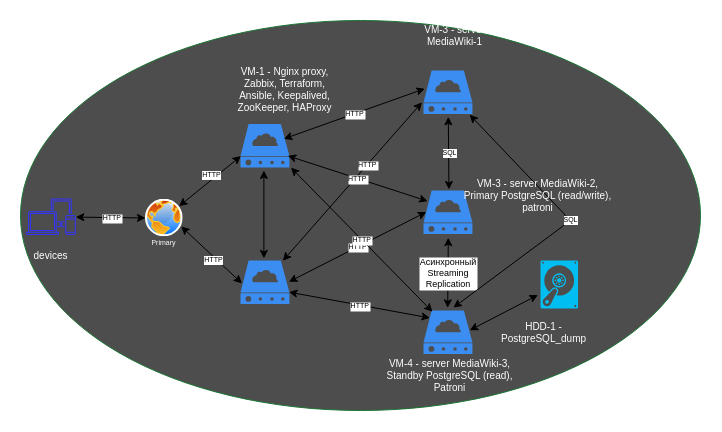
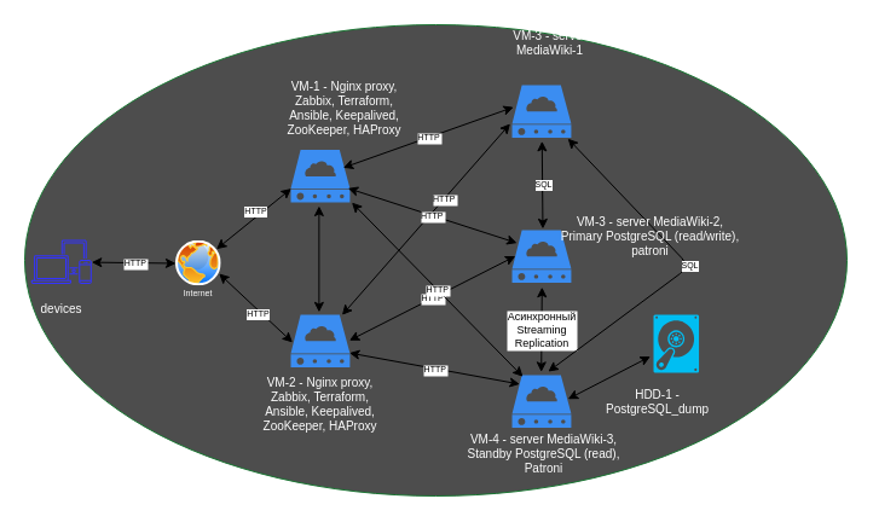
- <mxCell id="27" value="&lt;font style=&quot;font-size: 7px;&quot; color=&quot;#ffffff&quot;&gt;Primary&lt;/font&gt;" style="text;strokeColor=none;align=center;fillColor=none;html=1;verticalAlign=middle;whiteSpace=wrap;rounded=0;fontSize=7;" parent="1" vertex="1"><mxGeometry x="147.48" y="235.38" width="32.68" height="14.74" as="geometry" /></mxCell>
+ <mxCell id="27" value="&lt;font style=&quot;font-size: 7px;&quot; color=&quot;#ffffff&quot;&gt;Internet&lt;/font&gt;" style="text;strokeColor=none;align=center;fillColor=none;html=1;verticalAlign=middle;whiteSpace=wrap;rounded=0;fontSize=7;" parent="1" vertex="1"><mxGeometry x="147.48" y="235.38" width="32.68" height="14.74" as="geometry" /></mxCell>
+ <mxCell id="31" value="&lt;font style=&quot;font-size: 10px;&quot; color=&quot;#ffffff&quot;&gt;VM-2 - Nginx proxy, &lt;br&gt;Zabbix, Terraform,&lt;br&gt;Ansible,&amp;nbsp;&lt;/font&gt;&lt;font color=&quot;#ffffff&quot;&gt;Keepalived, &lt;br&gt;ZooKeeper, HAProxy&lt;/font&gt;" style="text;strokeColor=none;align=center;fillColor=none;html=1;verticalAlign=middle;whiteSpace=wrap;rounded=0;fontSize=10;glass=0;shadow=0;strokeWidth=1;" parent="1" vertex="1"><mxGeometry x="213.97" y="310" width="101" height="47.23" as="geometry" /></mxCell>
